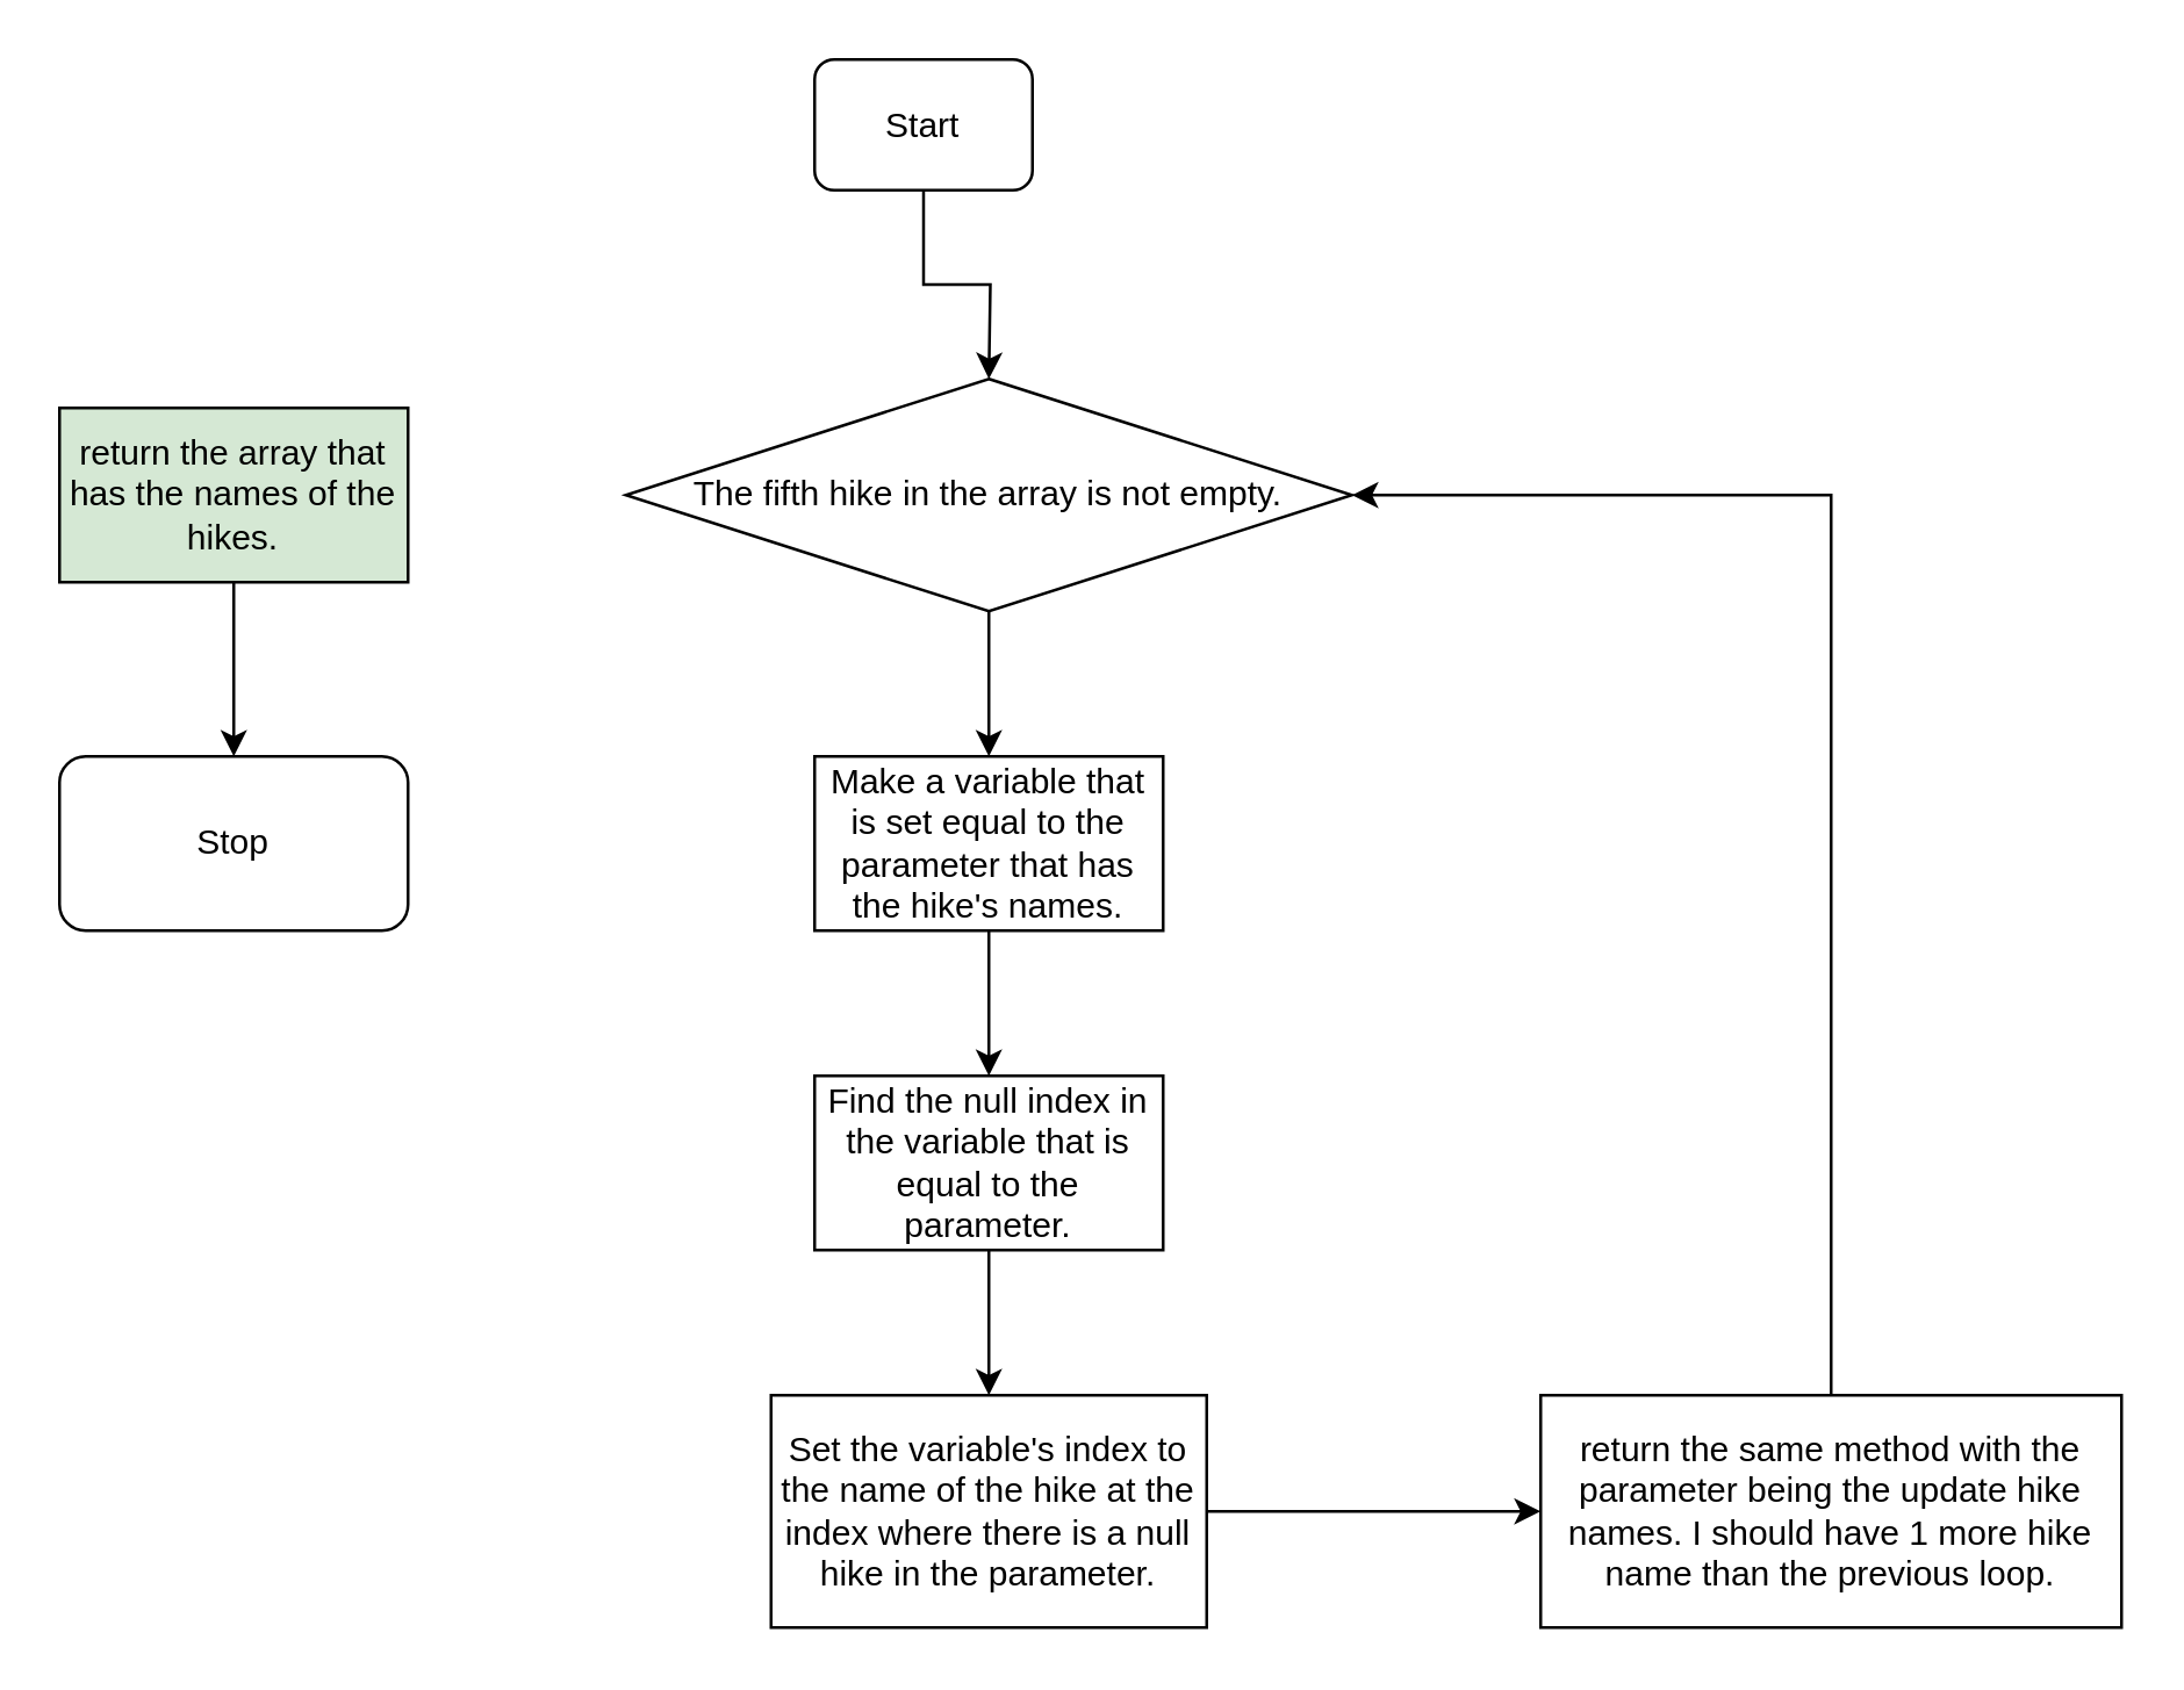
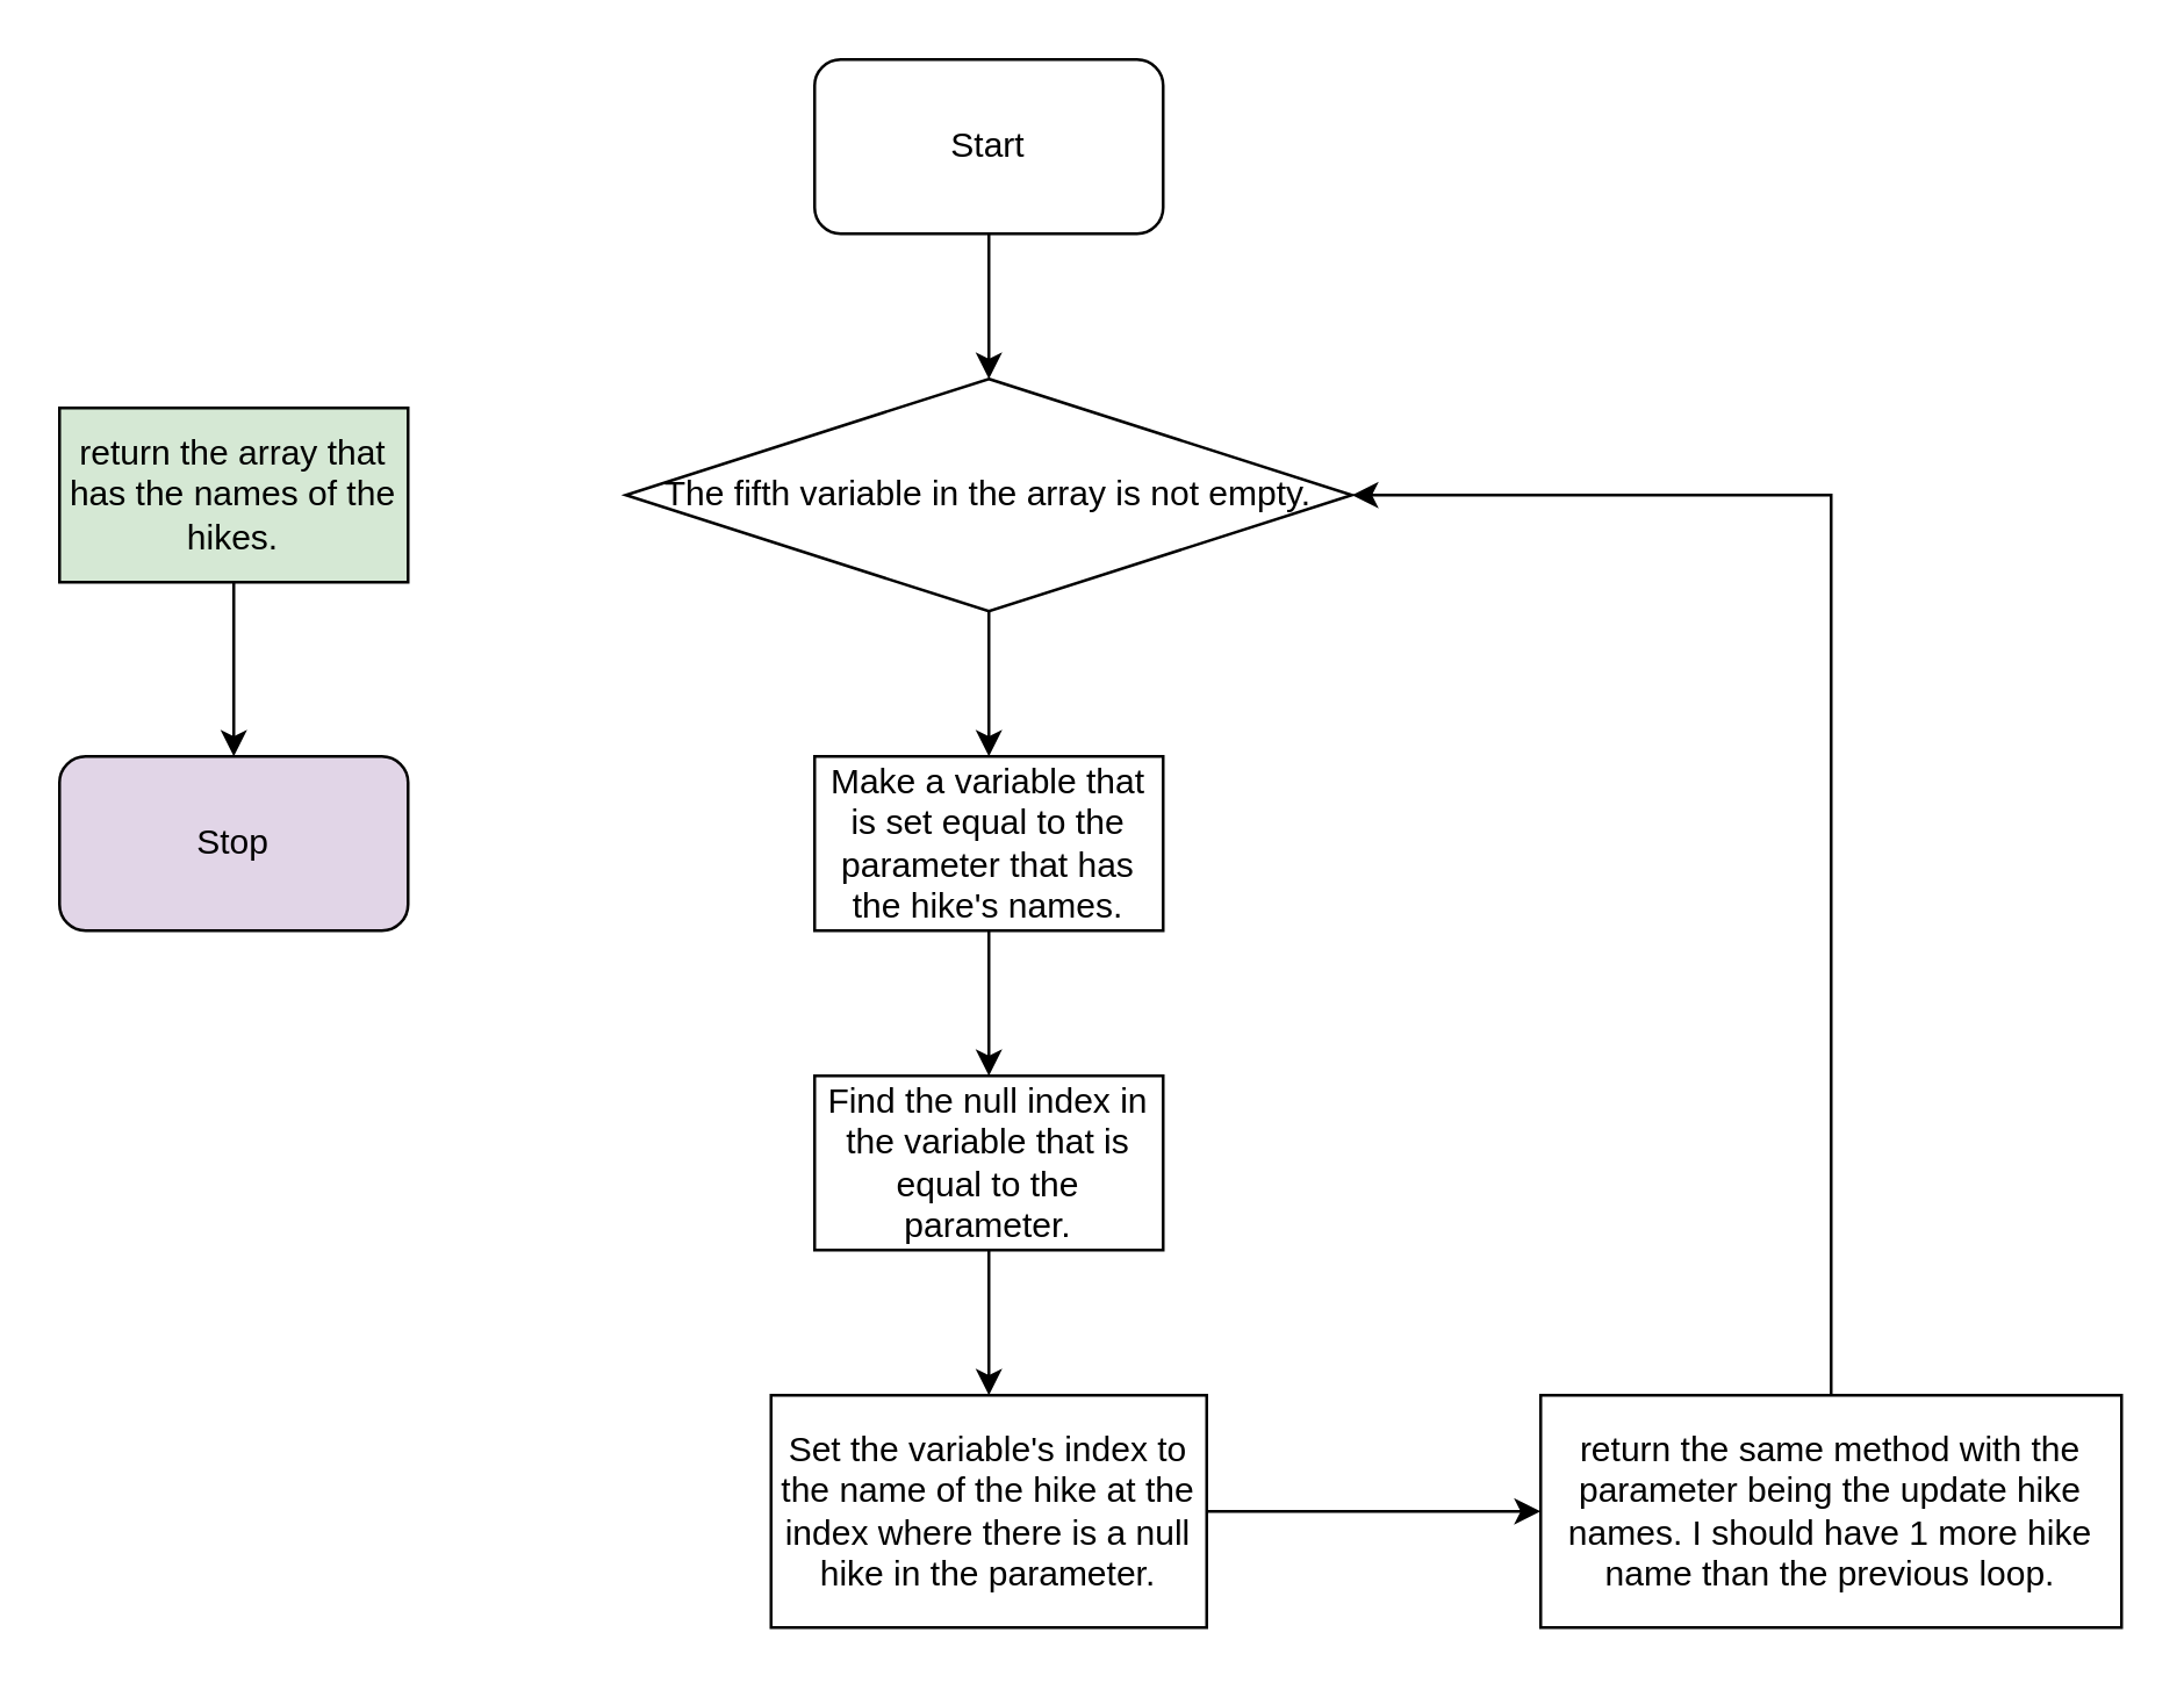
- <mxCell id="3" value="Start" style="rounded=1;whiteSpace=wrap;html=1;" vertex="1" parent="1"><mxGeometry x="280" y="20" width="75" height="45" as="geometry" /></mxCell>
+ <mxCell id="3" value="Start" style="rounded=1;whiteSpace=wrap;html=1;" vertex="1" parent="1"><mxGeometry x="280" y="20" width="120" height="60" as="geometry" /></mxCell>
- <mxCell id="5" value="The fifth hike in the array is not empty." style="rhombus;whiteSpace=wrap;html=1;" vertex="1" parent="1"><mxGeometry x="215" y="130" width="250" height="80" as="geometry" /></mxCell>
+ <mxCell id="5" value="The fifth variable in the array is not empty." style="rhombus;whiteSpace=wrap;html=1;" vertex="1" parent="1"><mxGeometry x="215" y="130" width="250" height="80" as="geometry" /></mxCell>
- <mxCell id="16" value="Stop" style="rounded=1;whiteSpace=wrap;html=1;" vertex="1" parent="1"><mxGeometry x="20" y="260" width="120" height="60" as="geometry" /></mxCell>
+ <mxCell id="16" value="Stop" style="rounded=1;whiteSpace=wrap;html=1;fillColor=#e1d5e7;" vertex="1" parent="1"><mxGeometry x="20" y="260" width="120" height="60" as="geometry" /></mxCell>
